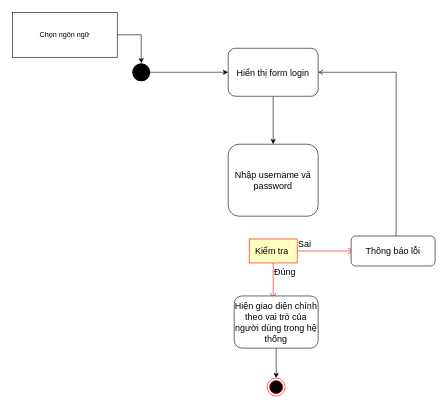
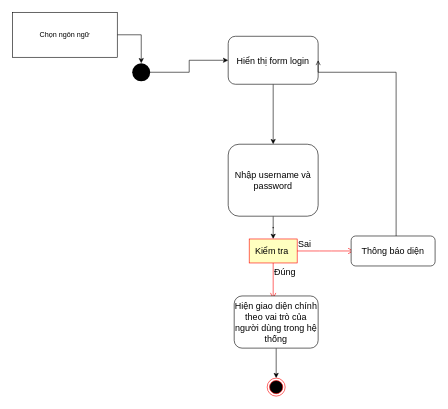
- <mxCell id="5" value="Hiển thị form login" style="shape=rect;html=1;rounded=1;whiteSpace=wrap;align=center;fontSize=15;" parent="1" vertex="1"><mxGeometry x="380" y="80" width="150" height="80" as="geometry" /></mxCell>
+ <mxCell id="5" value="Hiển thị form login" style="shape=rect;html=1;rounded=1;whiteSpace=wrap;align=center;fontSize=15;" parent="1" vertex="1"><mxGeometry x="380" y="60" width="150" height="80" as="geometry" /></mxCell>
+ <mxCell id="6" style="edgeStyle=orthogonalEdgeStyle;rounded=0;orthogonalLoop=1;jettySize=auto;html=1;entryX=0.5;entryY=0;entryDx=0;entryDy=0;fontSize=15;" parent="1" source="7" target="8" edge="1"><mxGeometry relative="1" as="geometry" /></mxCell>
- <mxCell id="12" value="Thông báo lỗi" style="shape=rect;html=1;rounded=1;whiteSpace=wrap;align=center;fontSize=15;" parent="1" vertex="1"><mxGeometry x="585" y="393" width="140" height="50" as="geometry" /></mxCell>
+ <mxCell id="12" value="Thông báo diện" style="shape=rect;html=1;rounded=1;whiteSpace=wrap;align=center;fontSize=15;" parent="1" vertex="1"><mxGeometry x="585" y="393" width="140" height="50" as="geometry" /></mxCell>
